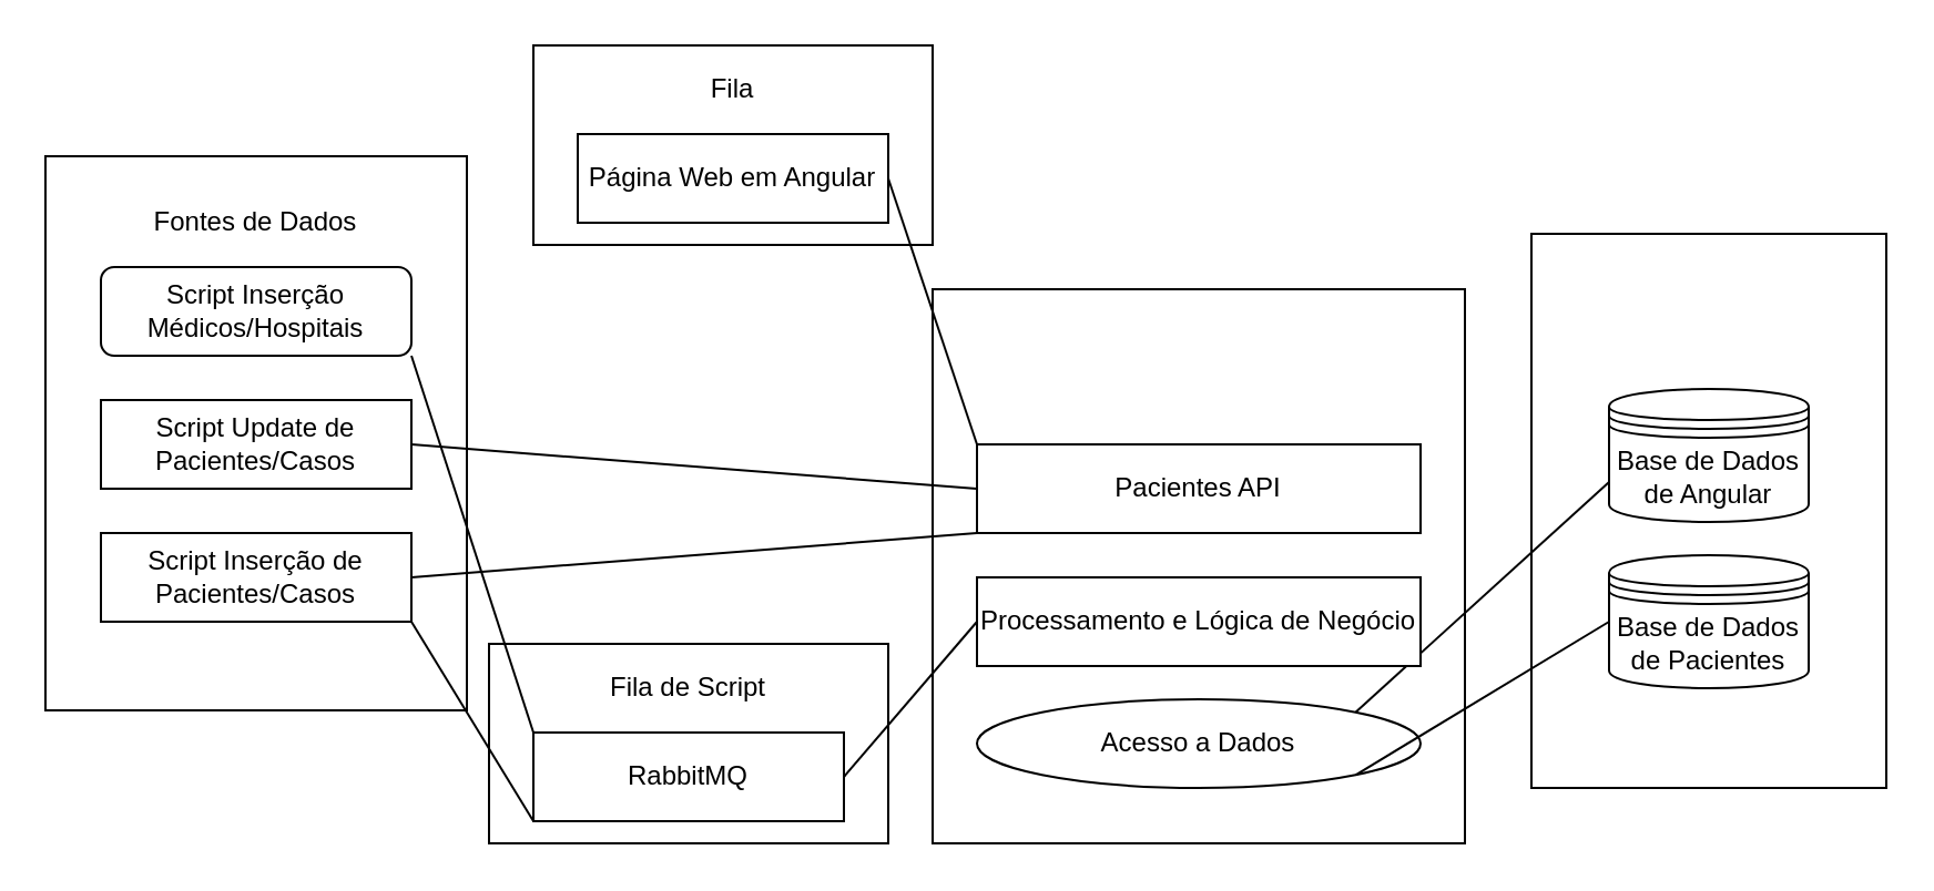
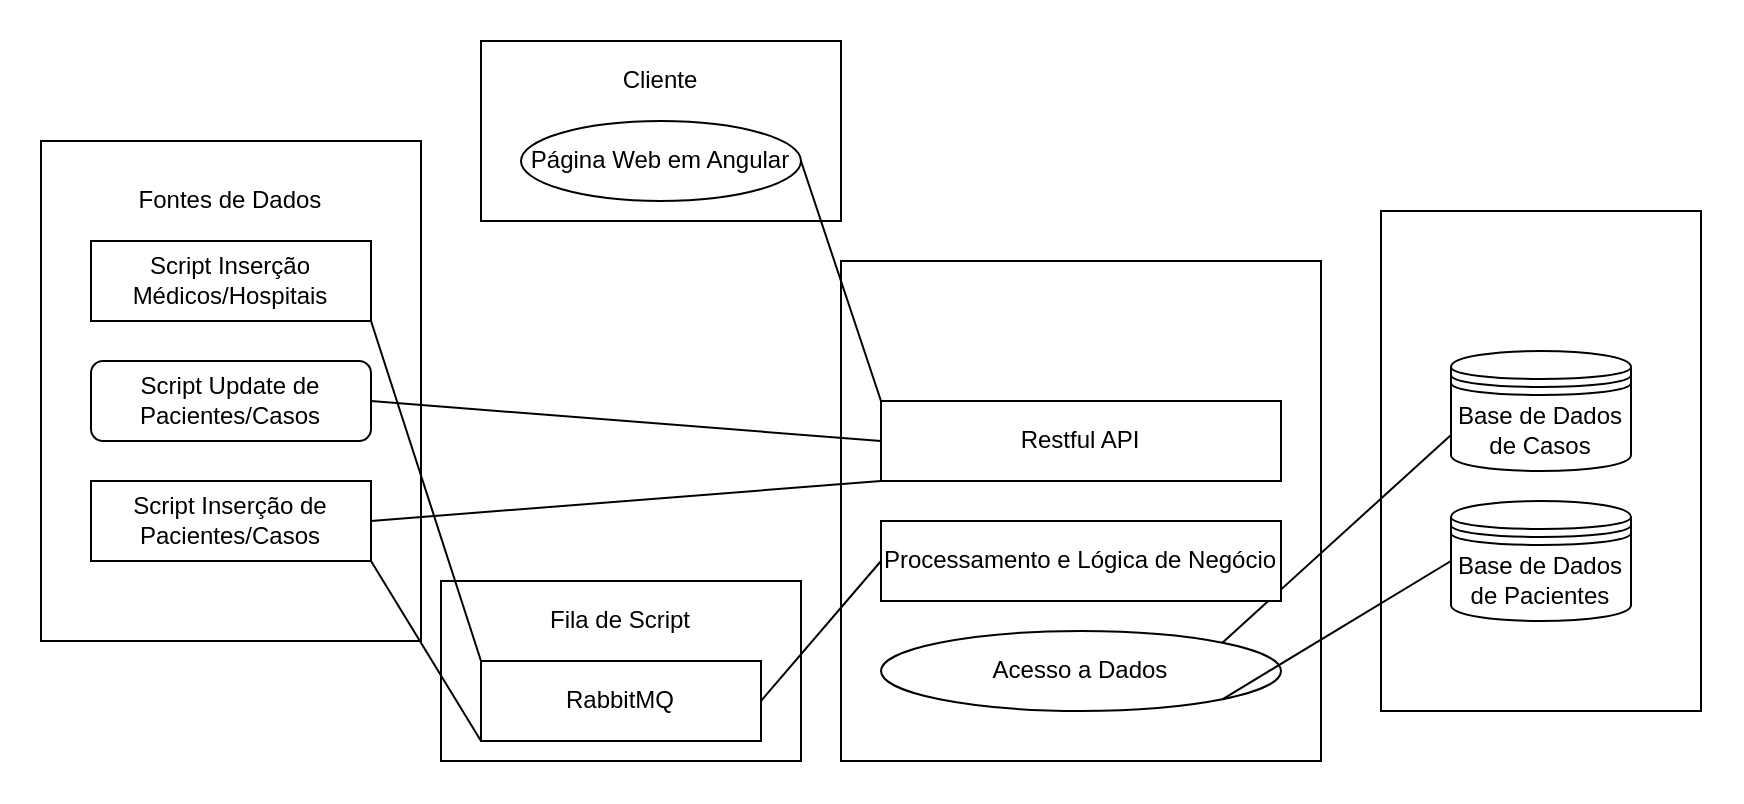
- <mxCell id="18" value="Fila" style="text;html=1;strokeColor=none;fillColor=none;align=center;verticalAlign=middle;whiteSpace=wrap;rounded=0;" vertex="1" parent="1"><mxGeometry x="250" y="30" width="160" height="20" as="geometry" /></mxCell>
+ <mxCell id="18" value="Cliente" style="text;html=1;strokeColor=none;fillColor=none;align=center;verticalAlign=middle;whiteSpace=wrap;rounded=0;" vertex="1" parent="1"><mxGeometry x="250" y="30" width="160" height="20" as="geometry" /></mxCell>
- <mxCell id="19" value="Página Web em Angular" style="rounded=0;whiteSpace=wrap;html=1;" vertex="1" parent="1"><mxGeometry x="260" y="60" width="140" height="40" as="geometry" /></mxCell>
+ <mxCell id="19" value="Página Web em Angular" style="ellipse;whiteSpace=wrap;html=1;" vertex="1" parent="1"><mxGeometry x="260" y="60" width="140" height="40" as="geometry" /></mxCell>
- <mxCell id="25" value="Script Inserção Médicos/Hospitais" style="whiteSpace=wrap;html=1;rounded=1;" vertex="1" parent="1"><mxGeometry x="45" y="120" width="140" height="40" as="geometry" /></mxCell>
+ <mxCell id="25" value="Script Inserção Médicos/Hospitais" style="rounded=0;whiteSpace=wrap;html=1;" vertex="1" parent="1"><mxGeometry x="45" y="120" width="140" height="40" as="geometry" /></mxCell>
- <mxCell id="23" value="Script Update de Pacientes/Casos" style="rounded=0;whiteSpace=wrap;html=1;" vertex="1" parent="1"><mxGeometry x="45" y="180" width="140" height="40" as="geometry" /></mxCell>
+ <mxCell id="23" value="Script Update de Pacientes/Casos" style="whiteSpace=wrap;html=1;rounded=1;" vertex="1" parent="1"><mxGeometry x="45" y="180" width="140" height="40" as="geometry" /></mxCell>
- <mxCell id="7" value="Base de Dados de Angular" style="shape=datastore;whiteSpace=wrap;html=1;" parent="1" vertex="1"><mxGeometry x="725" y="175" width="90" height="60" as="geometry" /></mxCell>
+ <mxCell id="7" value="Base de Dados de Casos" style="shape=datastore;whiteSpace=wrap;html=1;" parent="1" vertex="1"><mxGeometry x="725" y="175" width="90" height="60" as="geometry" /></mxCell>
- <mxCell id="15" value="Pacientes API" style="rounded=0;whiteSpace=wrap;html=1;" vertex="1" parent="1"><mxGeometry x="440" y="200" width="200" height="40" as="geometry" /></mxCell>
+ <mxCell id="15" value="Restful API" style="rounded=0;whiteSpace=wrap;html=1;" vertex="1" parent="1"><mxGeometry x="440" y="200" width="200" height="40" as="geometry" /></mxCell>
